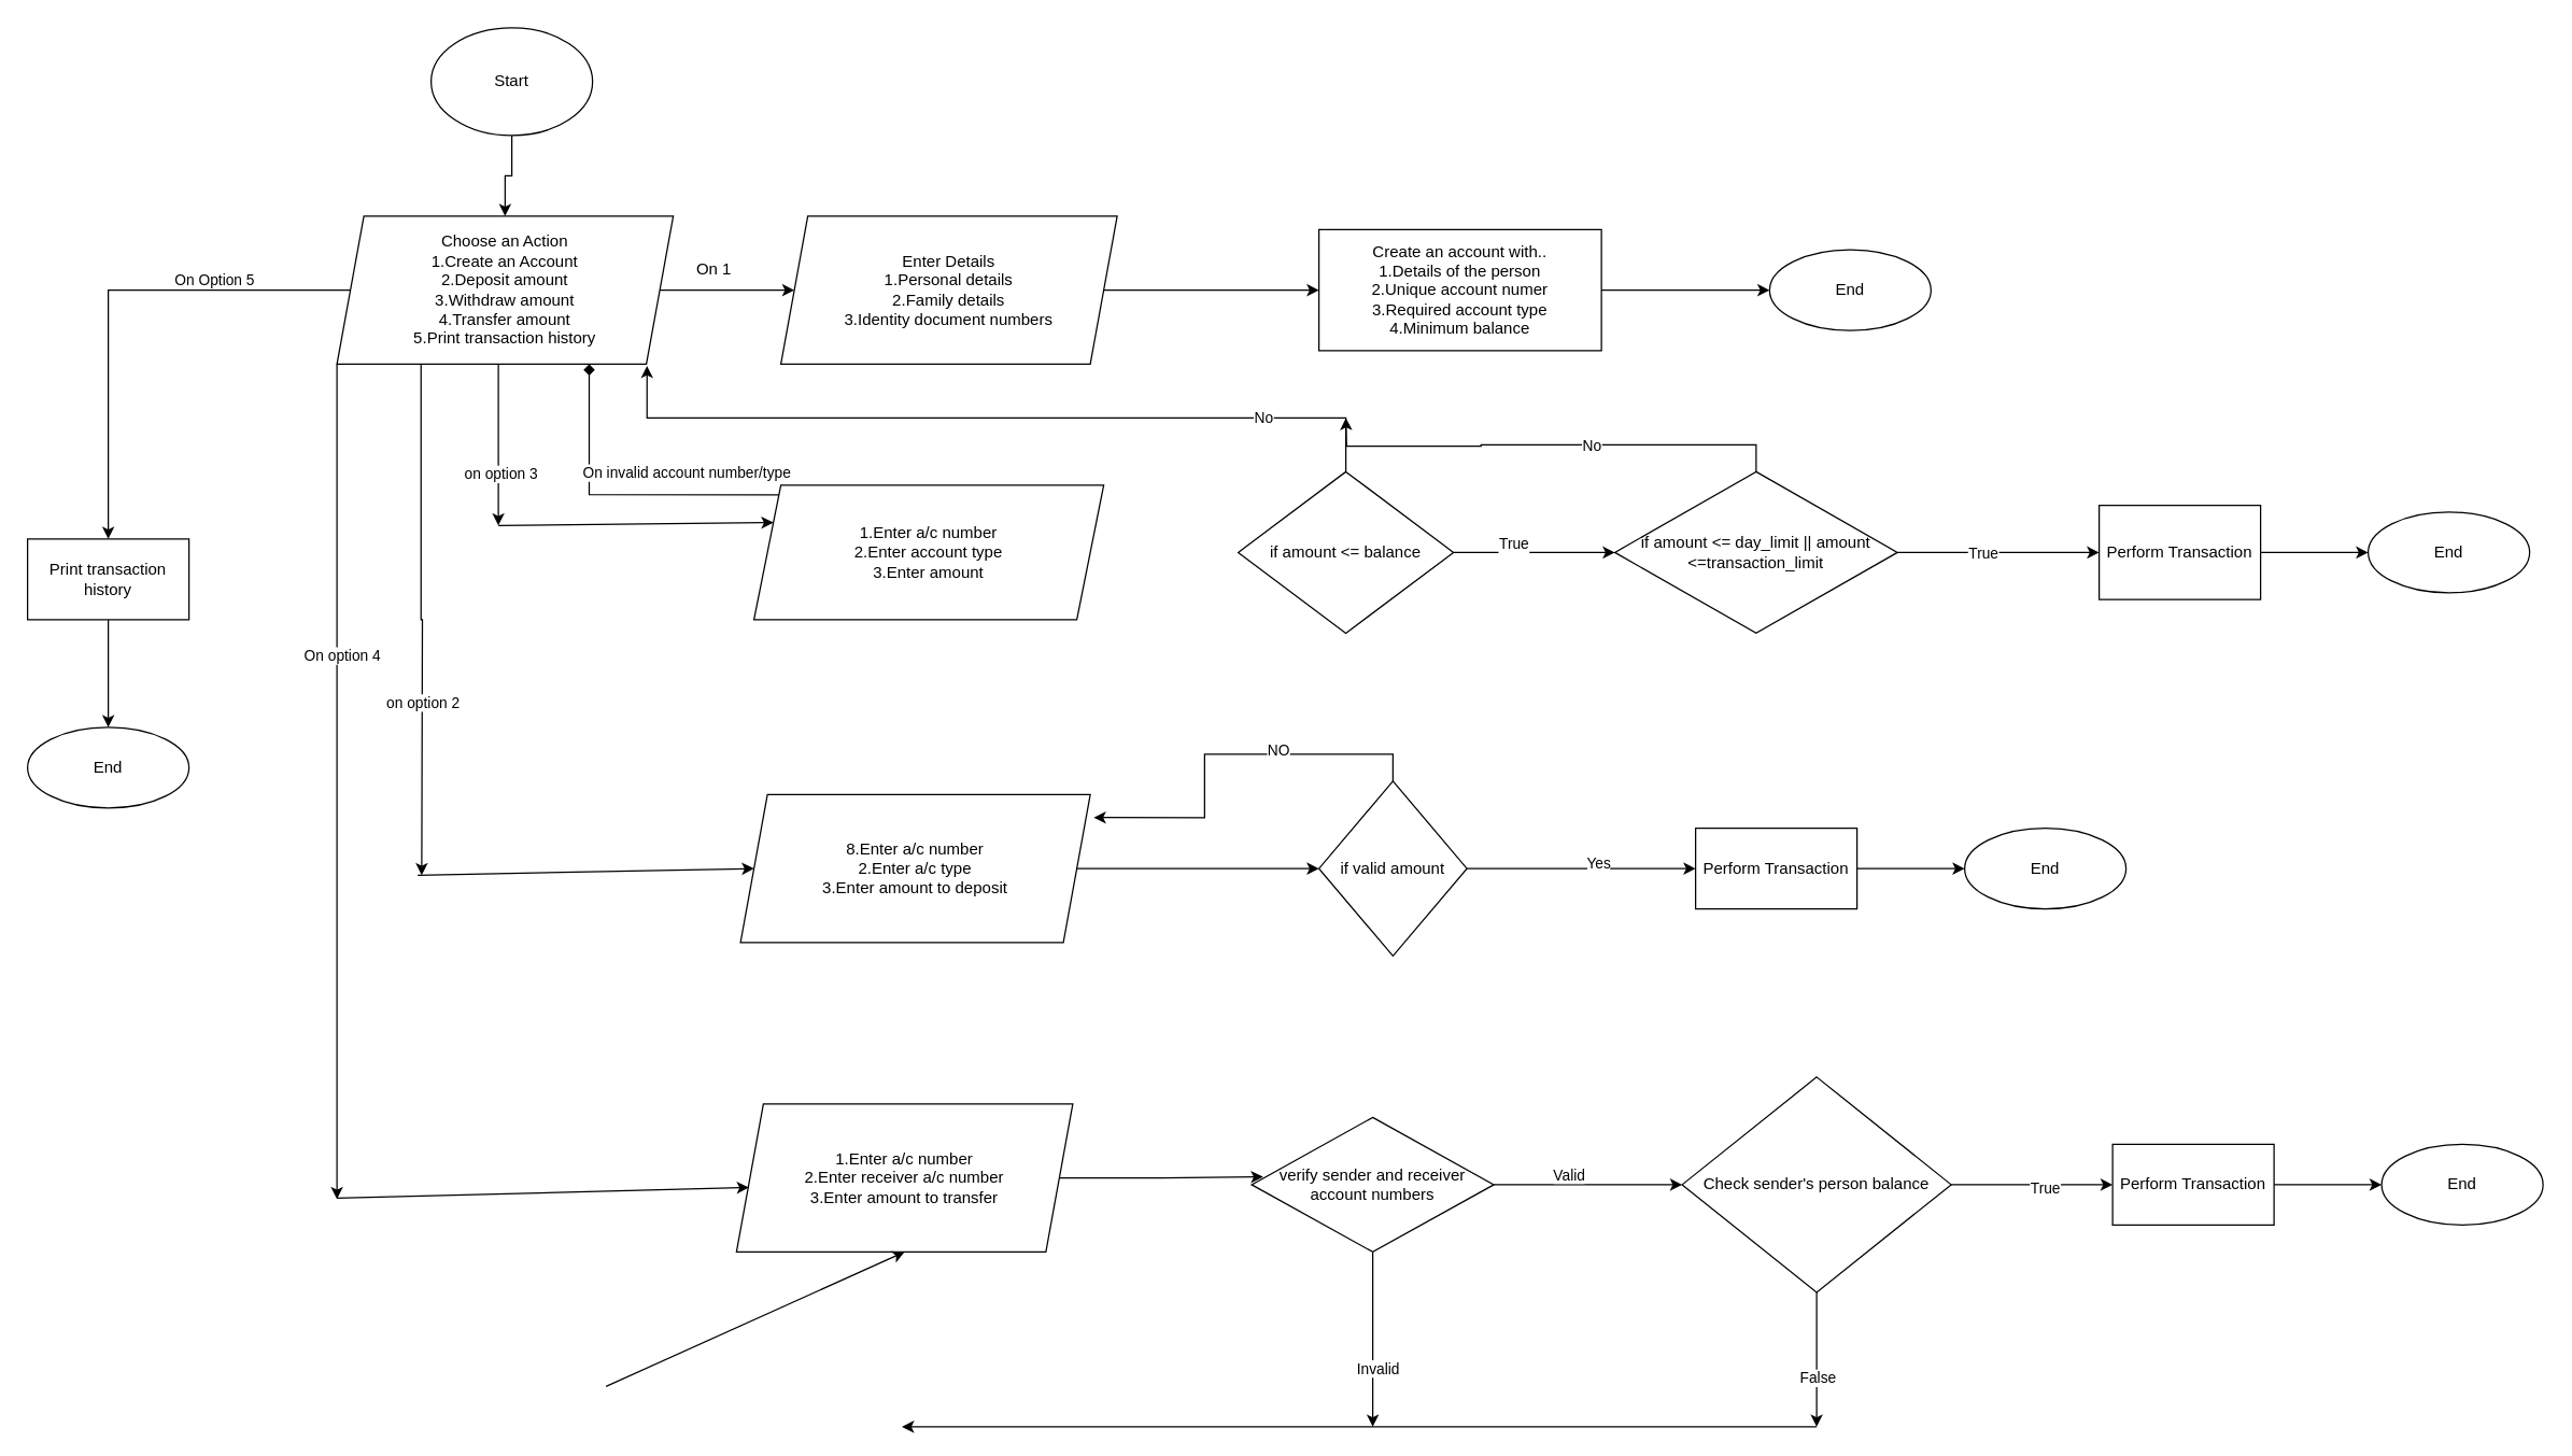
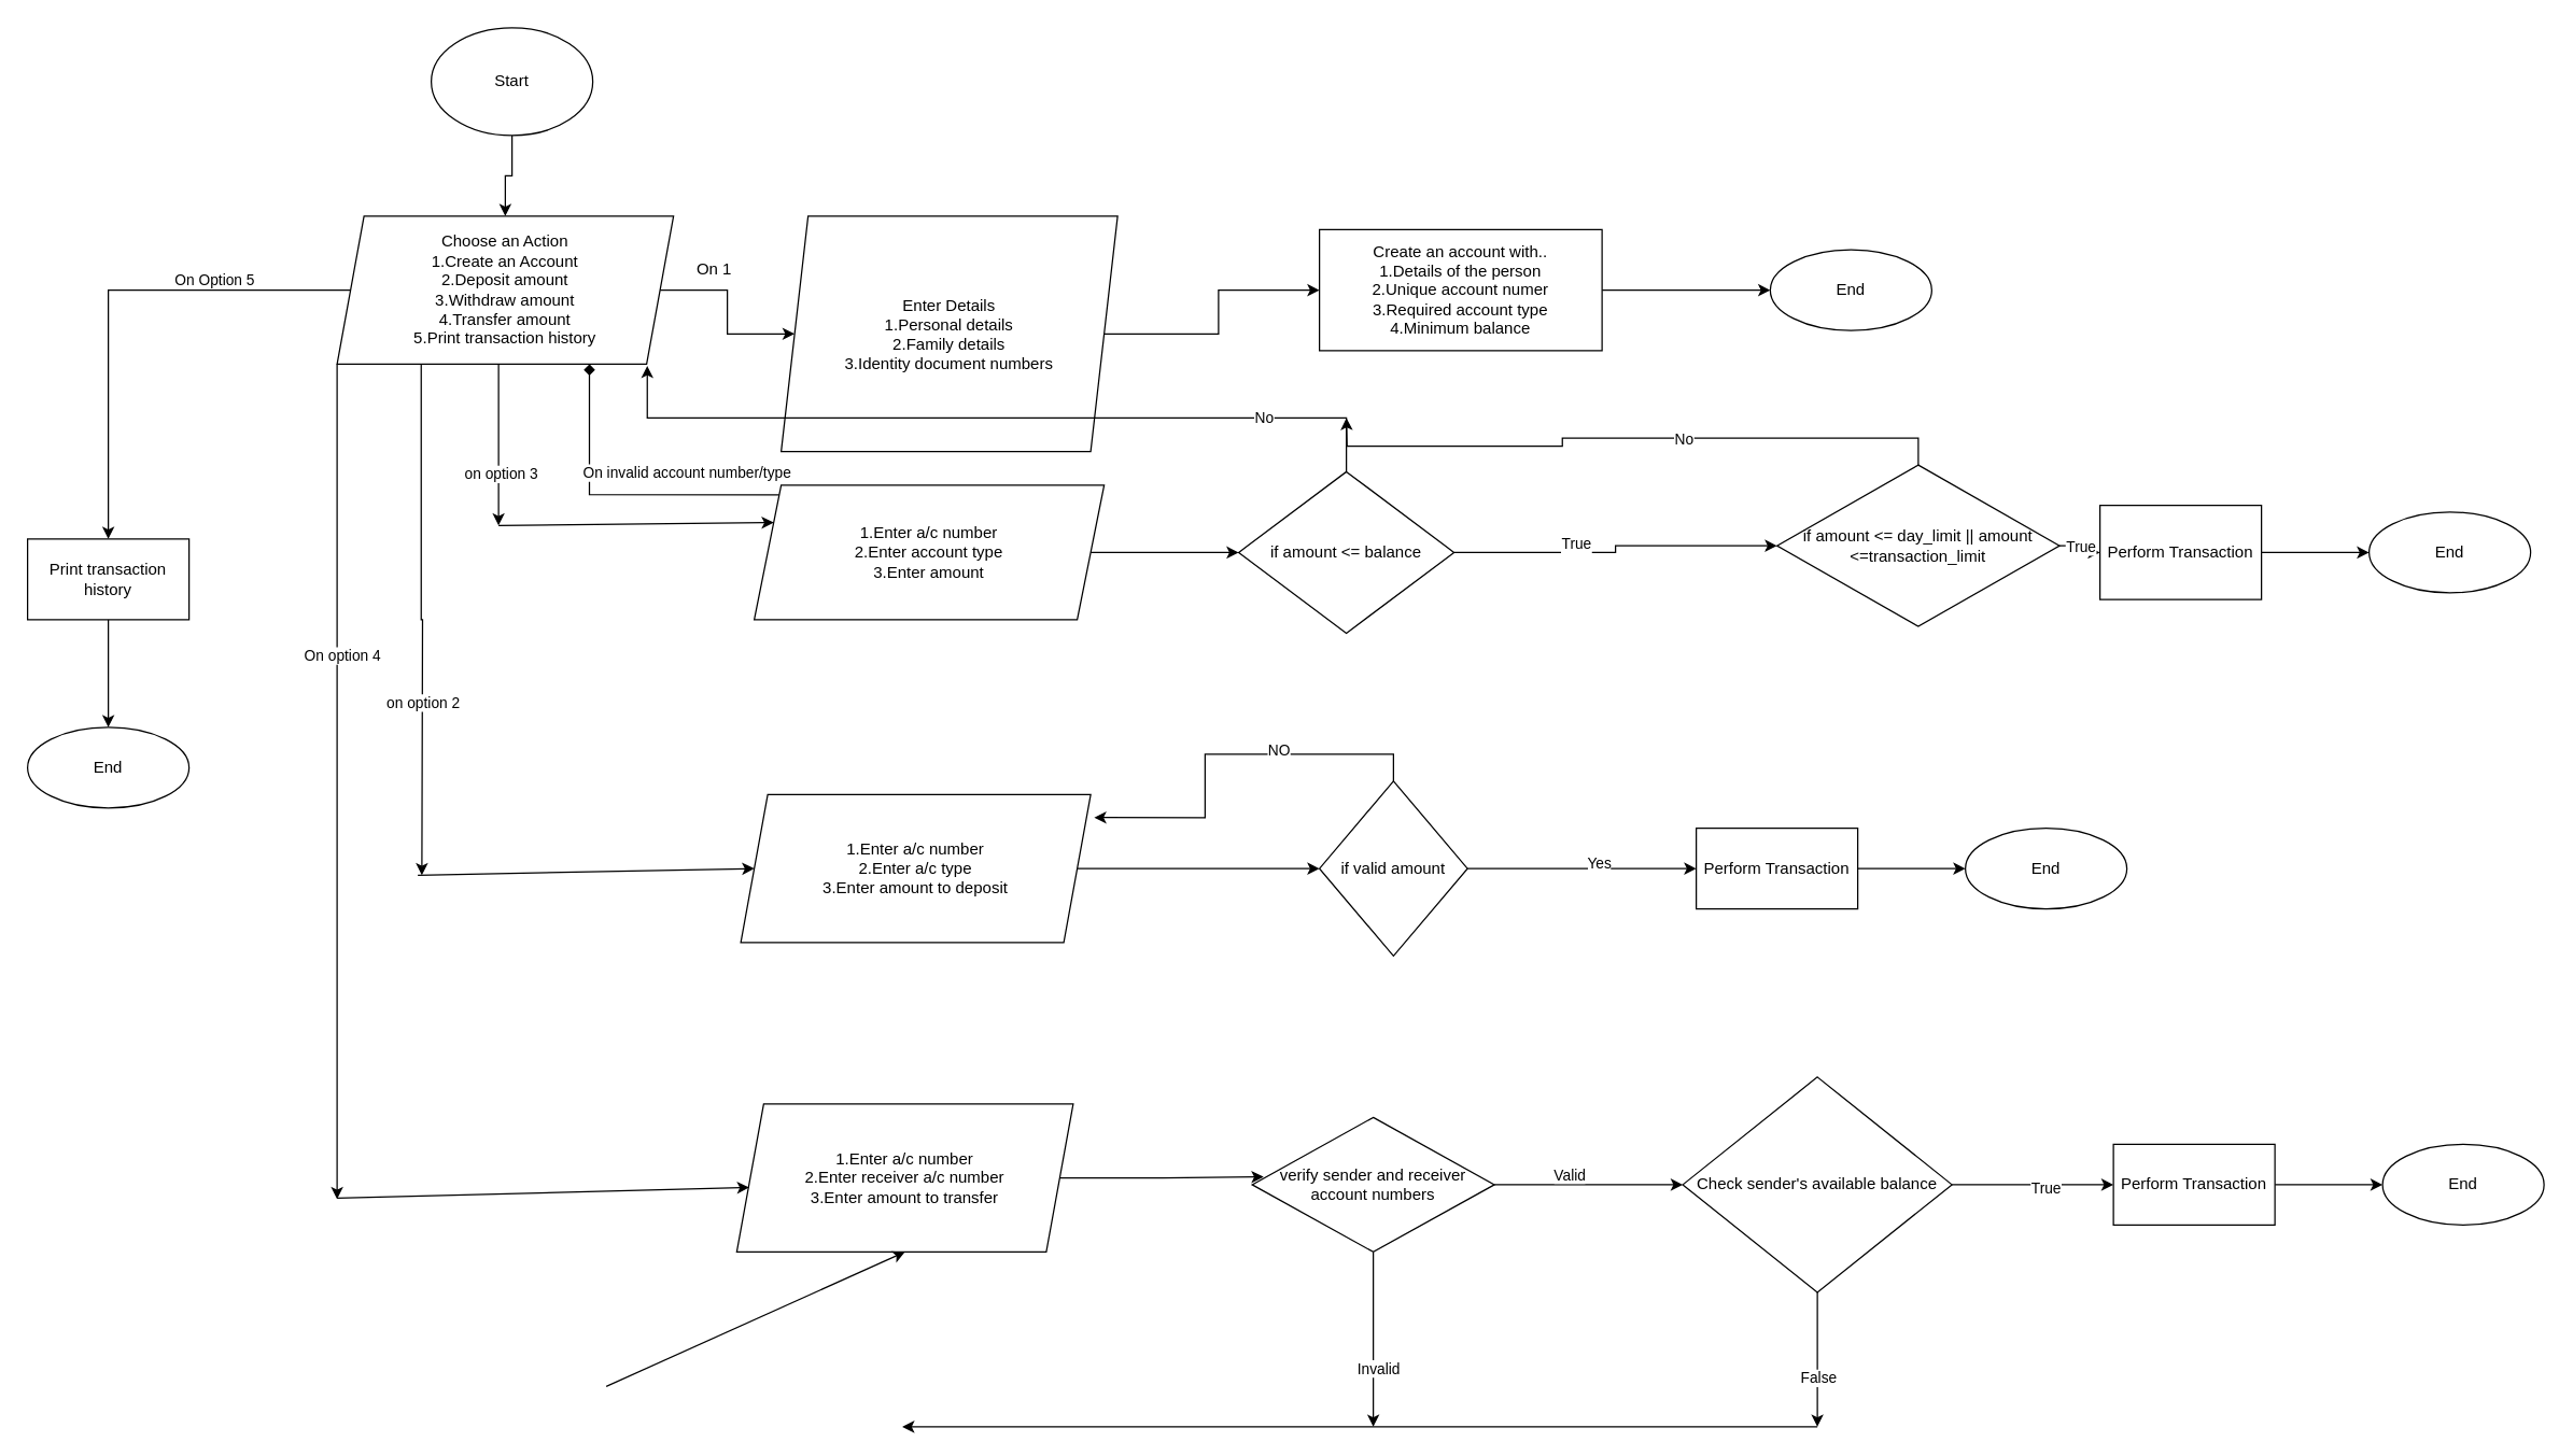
- <mxCell id="13" value="Enter Details&lt;br&gt;1.Personal details&lt;br&gt;2.Family details&lt;br&gt;3.Identity document numbers" style="shape=parallelogram;perimeter=parallelogramPerimeter;whiteSpace=wrap;html=1;fixedSize=1;" vertex="1" parent="1"><mxGeometry x="580" y="160" width="250" height="110" as="geometry" /></mxCell>
+ <mxCell id="13" value="Enter Details&lt;br&gt;1.Personal details&lt;br&gt;2.Family details&lt;br&gt;3.Identity document numbers" style="shape=parallelogram;perimeter=parallelogramPerimeter;whiteSpace=wrap;html=1;fixedSize=1;" vertex="1" parent="1"><mxGeometry x="580" y="160" width="250" height="175" as="geometry" /></mxCell>
+ <mxCell id="19" value="" style="edgeStyle=orthogonalEdgeStyle;rounded=0;orthogonalLoop=1;jettySize=auto;html=1;" edge="1" parent="1" source="20" target="28"><mxGeometry relative="1" as="geometry" /></mxCell>
- <mxCell id="33" value="if amount &amp;lt;= day_limit || amount &amp;lt;=transaction_limit" style="rhombus;whiteSpace=wrap;html=1;" vertex="1" parent="1"><mxGeometry x="1200" y="350" width="210" height="120" as="geometry" /></mxCell>
+ <mxCell id="33" value="if amount &amp;lt;= day_limit || amount &amp;lt;=transaction_limit" style="rhombus;whiteSpace=wrap;html=1;" vertex="1" parent="1"><mxGeometry x="1320" y="345" width="210" height="120" as="geometry" /></mxCell>
- <mxCell id="38" value="8.Enter a/c number&lt;br&gt;2.Enter a/c type&lt;br&gt;3.Enter amount to deposit" style="shape=parallelogram;perimeter=parallelogramPerimeter;whiteSpace=wrap;html=1;fixedSize=1;" vertex="1" parent="1"><mxGeometry x="550" y="590" width="260" height="110" as="geometry" /></mxCell>
+ <mxCell id="38" value="1.Enter a/c number&lt;br&gt;2.Enter a/c type&lt;br&gt;3.Enter amount to deposit" style="shape=parallelogram;perimeter=parallelogramPerimeter;whiteSpace=wrap;html=1;fixedSize=1;" vertex="1" parent="1"><mxGeometry x="550" y="590" width="260" height="110" as="geometry" /></mxCell>
- <mxCell id="60" value="Check sender's person balance" style="rhombus;whiteSpace=wrap;html=1;" vertex="1" parent="1"><mxGeometry x="1250" y="800" width="200" height="160" as="geometry" /></mxCell>
+ <mxCell id="60" value="Check sender's available balance" style="rhombus;whiteSpace=wrap;html=1;" vertex="1" parent="1"><mxGeometry x="1250" y="800" width="200" height="160" as="geometry" /></mxCell>
